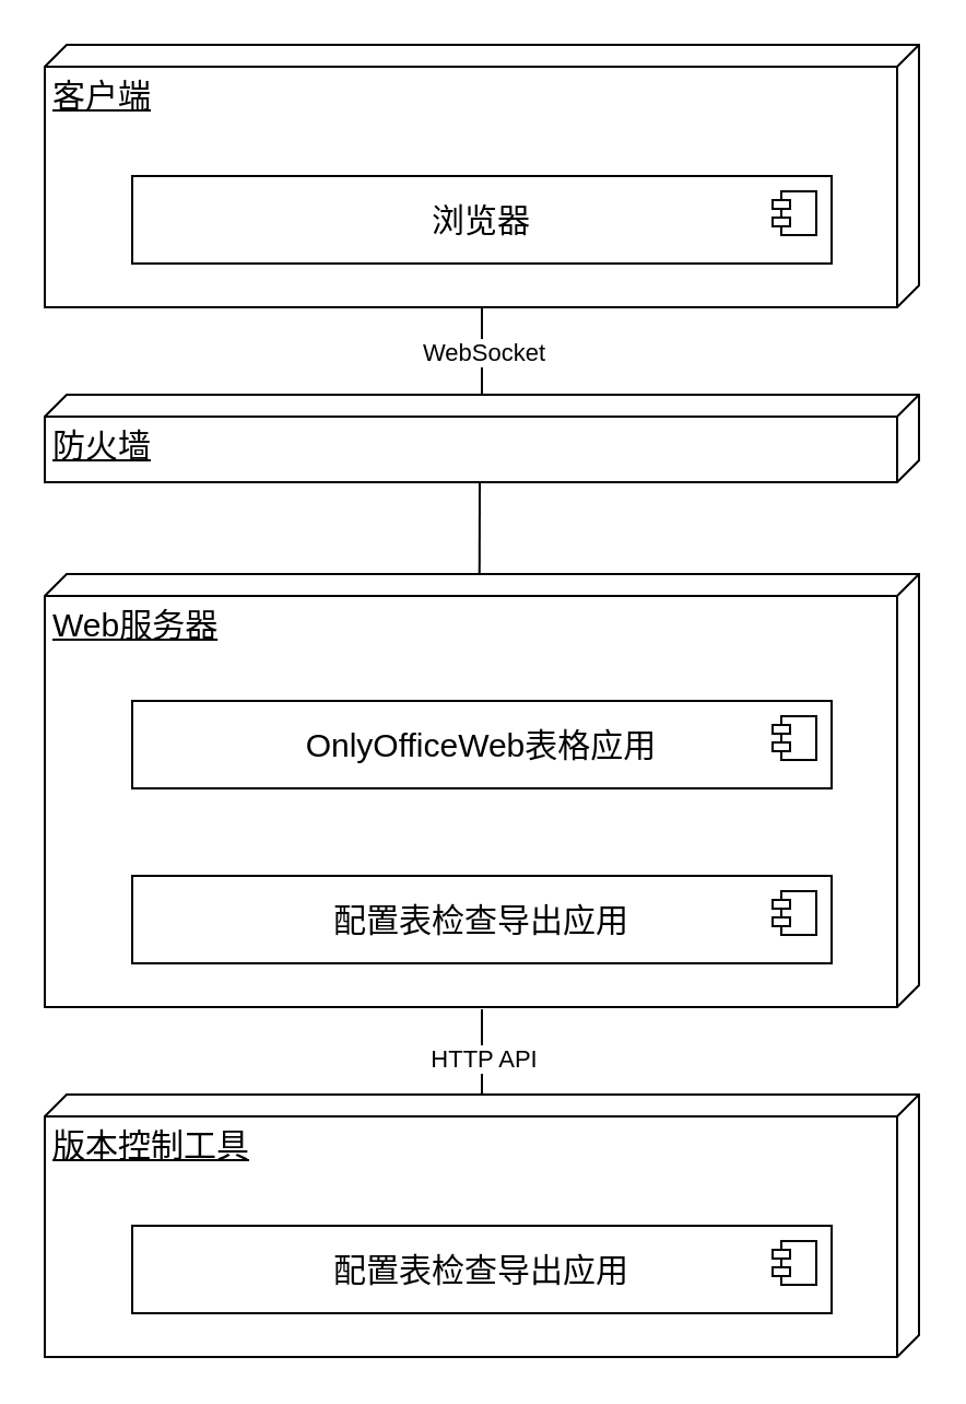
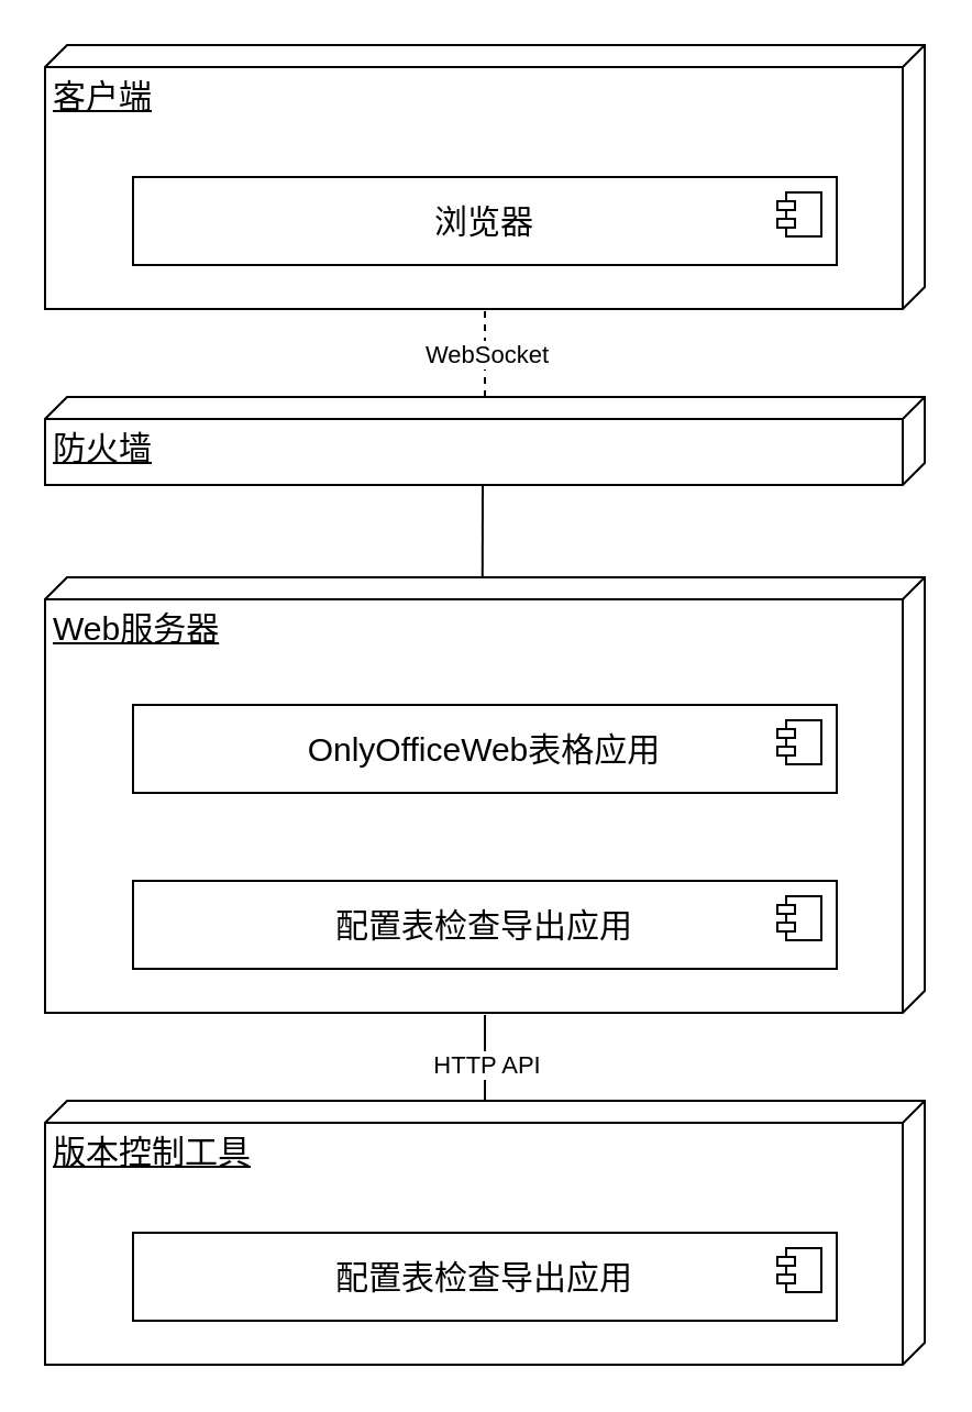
- <mxCell id="6" value="" style="edgeStyle=orthogonalEdgeStyle;rounded=0;orthogonalLoop=1;jettySize=auto;html=1;fontSize=15;" edge="1" parent="1" source="8" target="12"><mxGeometry relative="1" as="geometry" /></mxCell>
+ <mxCell id="6" value="" style="edgeStyle=orthogonalEdgeStyle;rounded=0;orthogonalLoop=1;jettySize=auto;html=1;fontSize=15;dashed=1;" edge="1" parent="1" source="8" target="12"><mxGeometry relative="1" as="geometry" /></mxCell>
